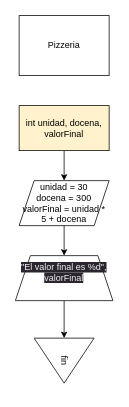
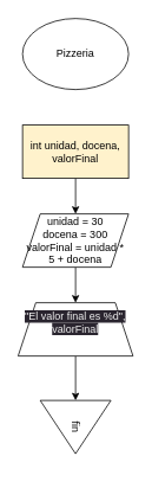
- <mxCell id="2" value="Pizzeria" style="whiteSpace=wrap;html=1;rounded=0;" vertex="1" parent="1"><mxGeometry x="25" y="20" width="120" height="80" as="geometry" /></mxCell>
+ <mxCell id="2" value="Pizzeria" style="ellipse;whiteSpace=wrap;html=1;" vertex="1" parent="1"><mxGeometry x="25" y="20" width="120" height="80" as="geometry" /></mxCell>
